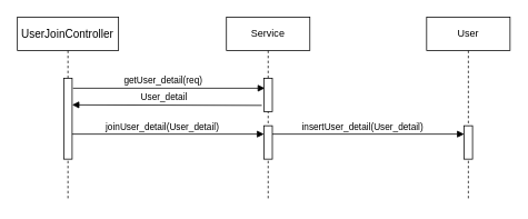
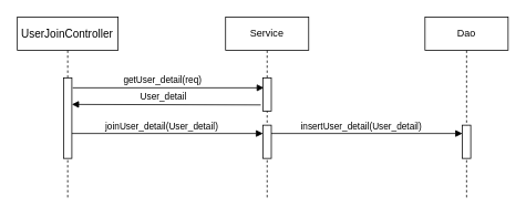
- <mxCell id="2" value="User" style="shape=umlLifeline;perimeter=lifelinePerimeter;whiteSpace=wrap;html=1;container=1;collapsible=0;recursiveResize=0;outlineConnect=0;" vertex="1" parent="1"><mxGeometry x="511" y="20" width="100" height="220" as="geometry" /></mxCell>
+ <mxCell id="2" value="Dao" style="shape=umlLifeline;perimeter=lifelinePerimeter;whiteSpace=wrap;html=1;container=1;collapsible=0;recursiveResize=0;outlineConnect=0;" vertex="1" parent="1"><mxGeometry x="511" y="20" width="100" height="220" as="geometry" /></mxCell>
